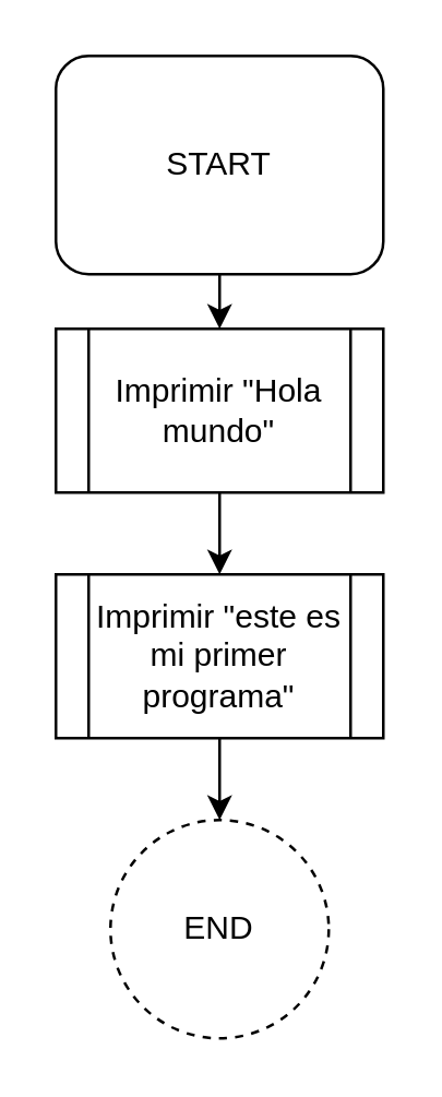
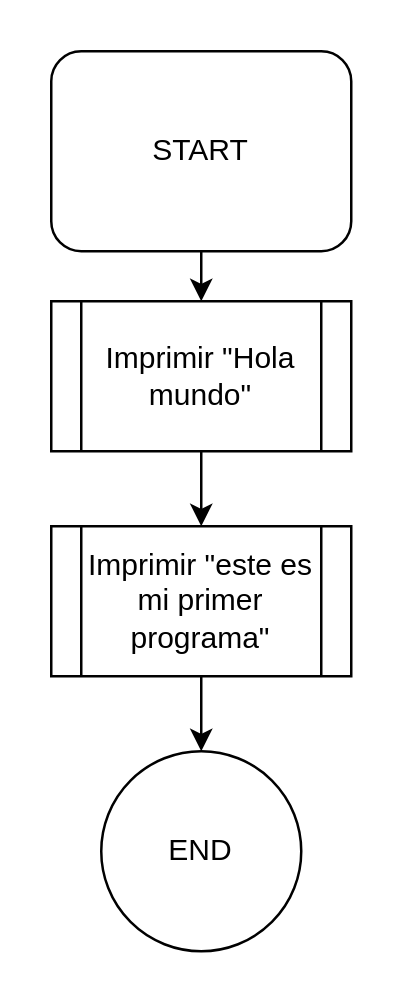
- <mxCell id="8" value="END" style="ellipse;whiteSpace=wrap;html=1;aspect=fixed;dashed=1;" vertex="1" parent="1"><mxGeometry x="40" y="300" width="80" height="80" as="geometry" /></mxCell>
+ <mxCell id="8" value="END" style="ellipse;whiteSpace=wrap;html=1;aspect=fixed;" vertex="1" parent="1"><mxGeometry x="40" y="300" width="80" height="80" as="geometry" /></mxCell>
